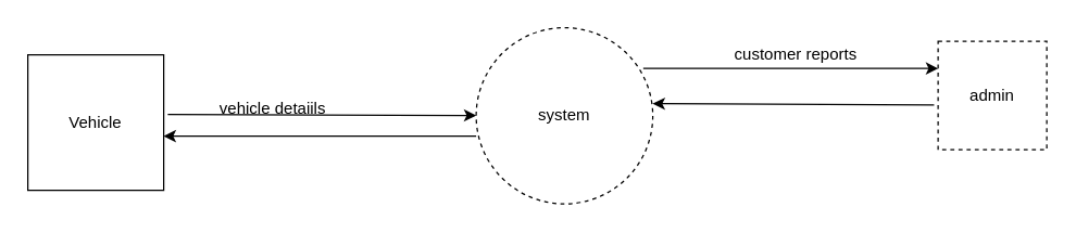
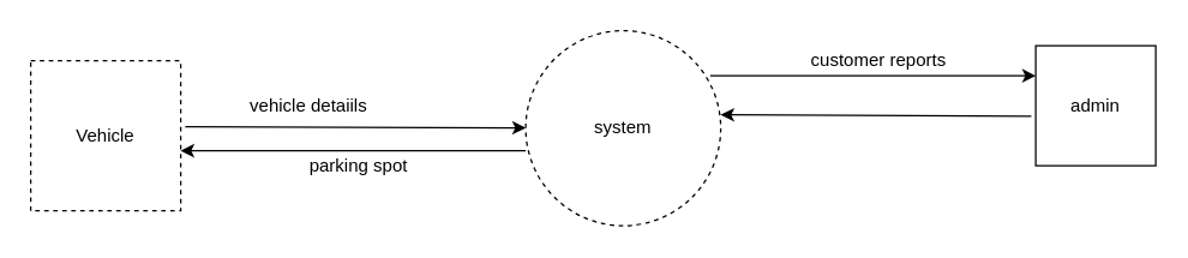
- <mxCell id="4" value="admin" style="whiteSpace=wrap;html=1;aspect=fixed;dashed=1;" vertex="1" parent="1"><mxGeometry x="690" y="30" width="80" height="80" as="geometry" /></mxCell>
+ <mxCell id="4" value="admin" style="whiteSpace=wrap;html=1;aspect=fixed;" vertex="1" parent="1"><mxGeometry x="690" y="30" width="80" height="80" as="geometry" /></mxCell>
- <mxCell id="6" value="vehicle detaiils" style="text;html=1;align=center;verticalAlign=middle;resizable=0;points=[];autosize=1;" vertex="1" parent="1"><mxGeometry x="155" y="70" width="90" height="20" as="geometry" /></mxCell>
+ <mxCell id="6" value="vehicle detaiils" style="text;html=1;align=center;verticalAlign=middle;resizable=0;points=[];autosize=1;" vertex="1" parent="1"><mxGeometry x="160" y="60" width="90" height="20" as="geometry" /></mxCell>
- <mxCell id="2" value="Vehicle" style="whiteSpace=wrap;html=1;aspect=fixed;" vertex="1" parent="1"><mxGeometry x="20" y="40" width="100" height="100" as="geometry" /></mxCell>
+ <mxCell id="2" value="Vehicle" style="whiteSpace=wrap;html=1;aspect=fixed;dashed=1;" vertex="1" parent="1"><mxGeometry x="20" y="40" width="100" height="100" as="geometry" /></mxCell>
+ <mxCell id="11" value="parking spot&amp;nbsp;" style="text;html=1;align=center;verticalAlign=middle;resizable=0;points=[];autosize=1;" vertex="1" parent="1"><mxGeometry x="200" y="100" width="80" height="20" as="geometry" /></mxCell>
